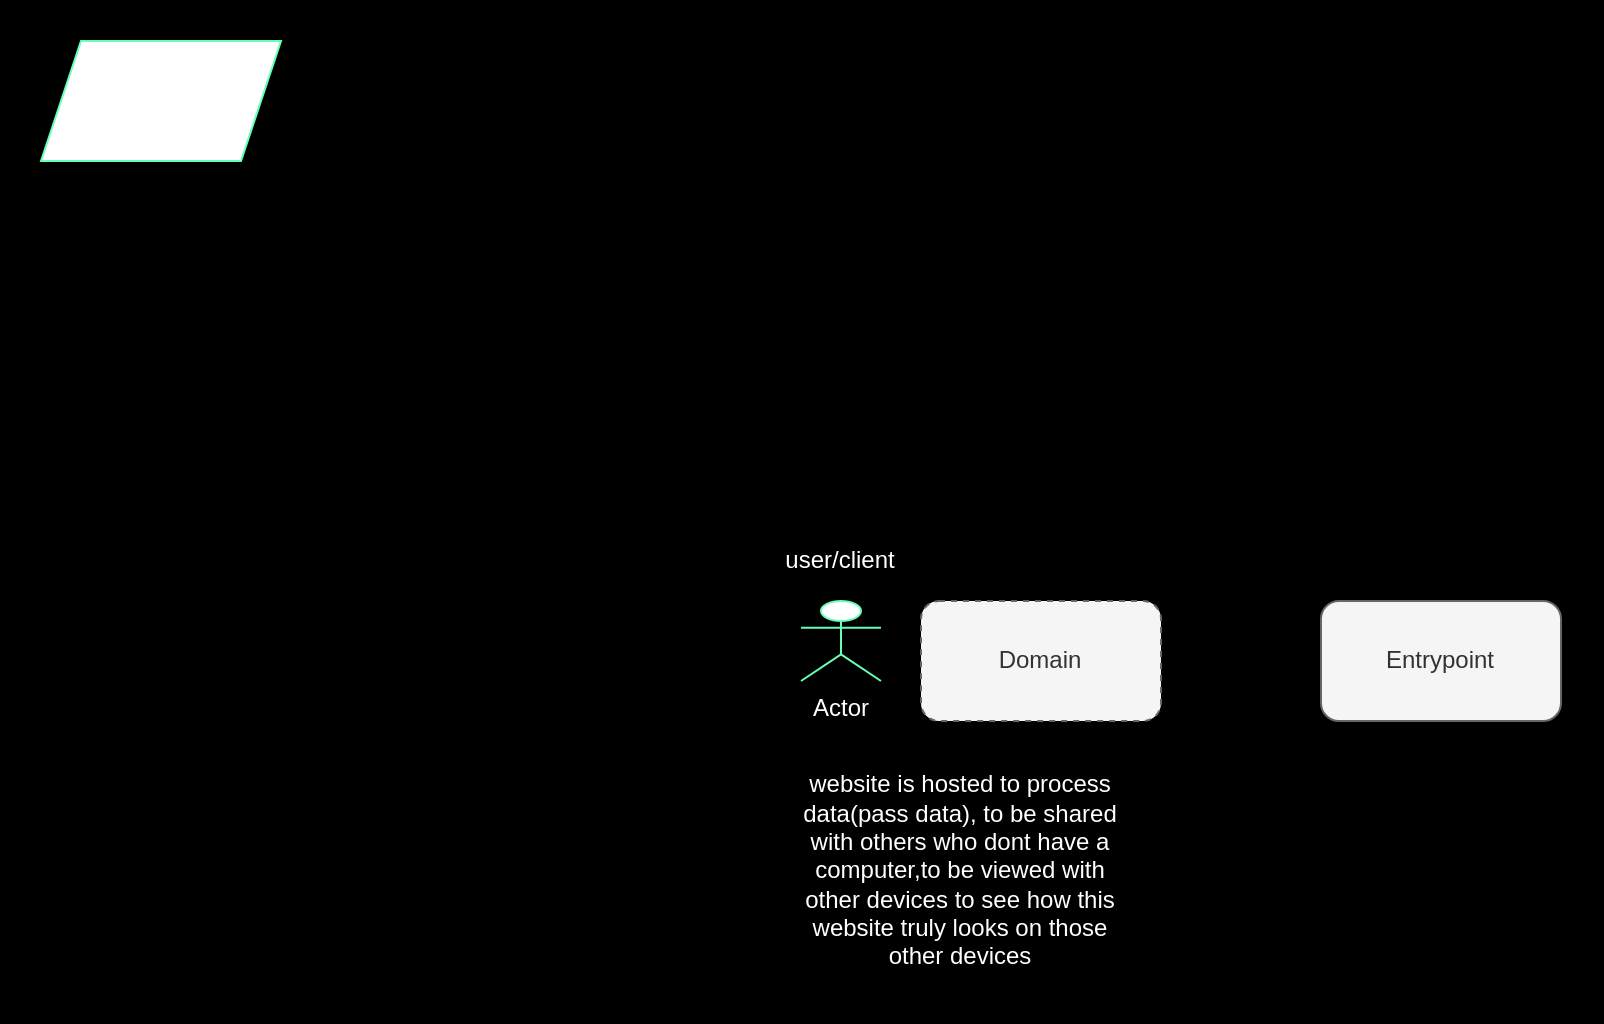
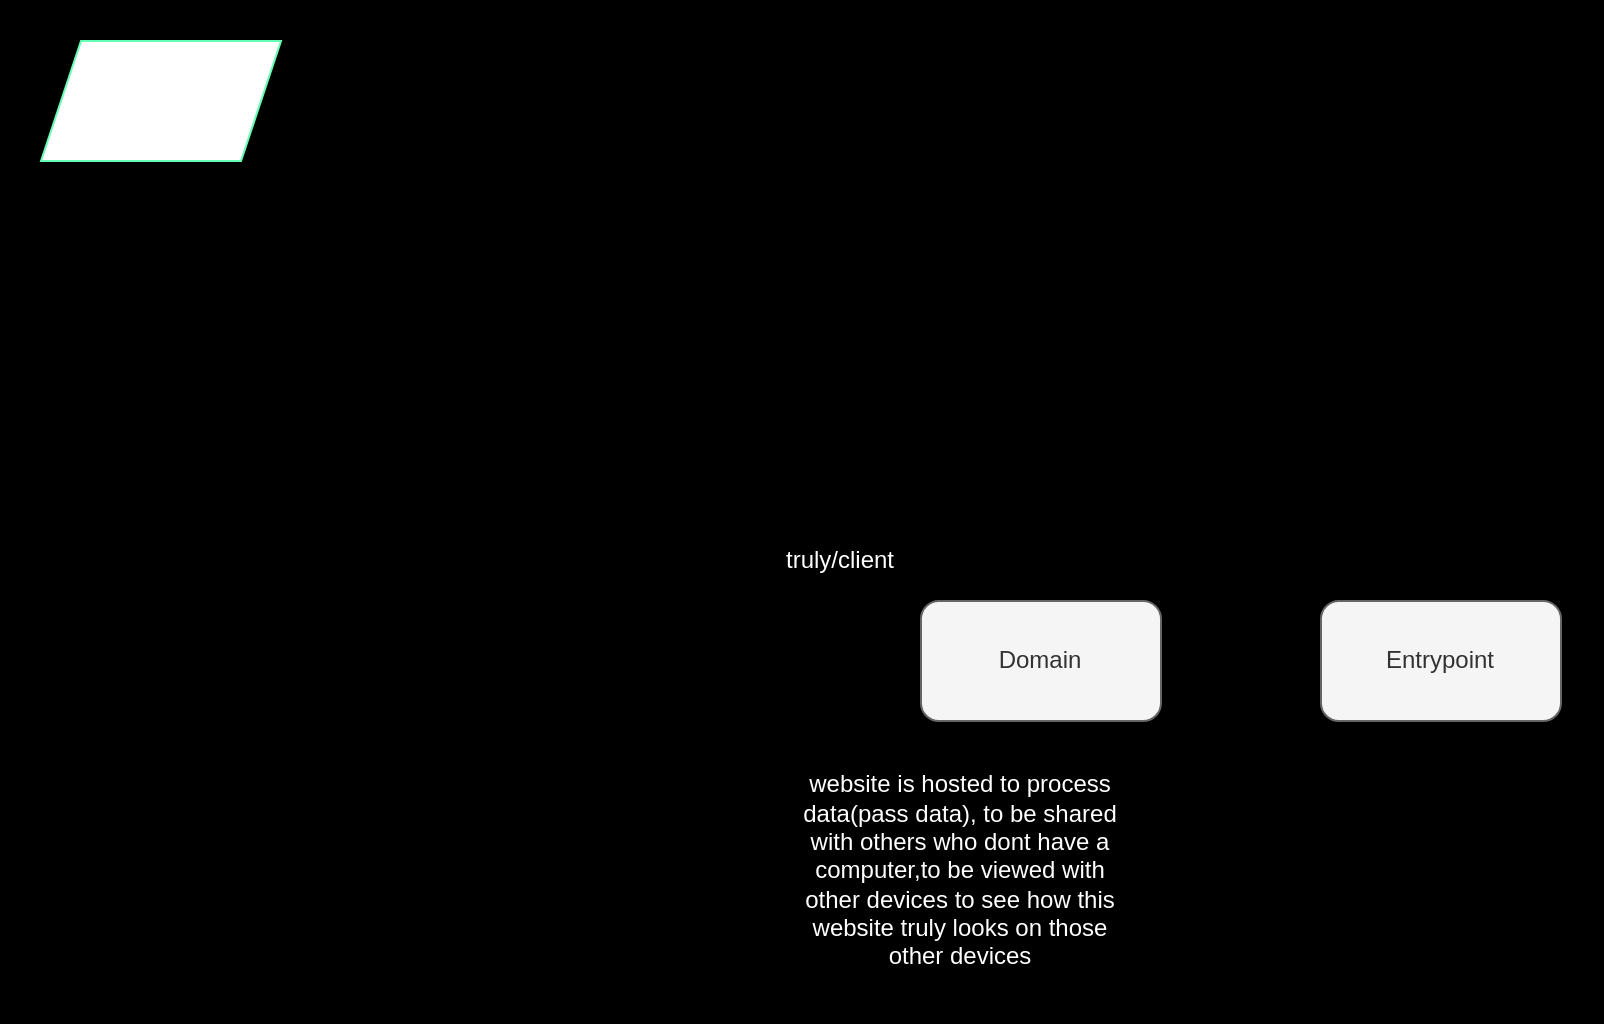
- <mxCell id="5" value="user/client" style="text;html=1;strokeColor=none;fillColor=none;align=center;verticalAlign=middle;whiteSpace=wrap;rounded=0;fontColor=#FFFFFF;" vertex="1" parent="1"><mxGeometry y="260" width="40" height="40" as="geometry" x="400" /></mxCell>
+ <mxCell id="5" value="truly/client" style="text;html=1;strokeColor=none;fillColor=none;align=center;verticalAlign=middle;whiteSpace=wrap;rounded=0;fontColor=#FFFFFF;" vertex="1" parent="1"><mxGeometry y="260" width="40" height="40" as="geometry" x="400" /></mxCell>
- <mxCell id="2" value="Actor" style="shape=umlActor;verticalLabelPosition=bottom;verticalAlign=top;html=1;outlineConnect=0;strokeColor=#66FFB3;fontColor=#FFFFFF;" vertex="1" parent="1"><mxGeometry y="300" width="40" height="40" as="geometry" x="400" /></mxCell>
- <mxCell id="8" value="Domain" style="rounded=1;whiteSpace=wrap;html=1;strokeColor=#666666;fontColor=#333333;fillColor=#f5f5f5;dashed=1;" vertex="1" parent="1"><mxGeometry x="460" y="300" width="120" height="60" as="geometry" /></mxCell>
+ <mxCell id="8" value="Domain" style="rounded=1;whiteSpace=wrap;html=1;strokeColor=#666666;fontColor=#333333;fillColor=#f5f5f5;" vertex="1" parent="1"><mxGeometry x="460" y="300" width="120" height="60" as="geometry" /></mxCell>
+ <mxCell id="7" value="" style="edgeStyle=none;html=1;fontColor=#FFFFFF;" edge="1" parent="1" source="8" target="9"><mxGeometry relative="1" as="geometry" /></mxCell>
